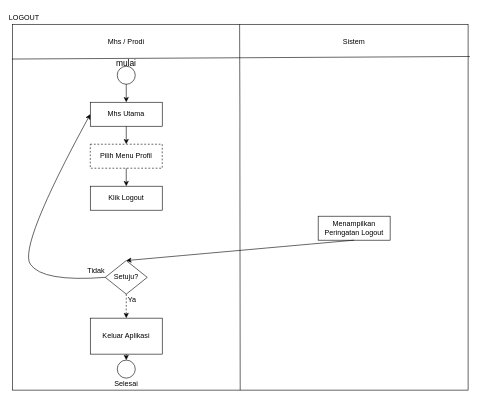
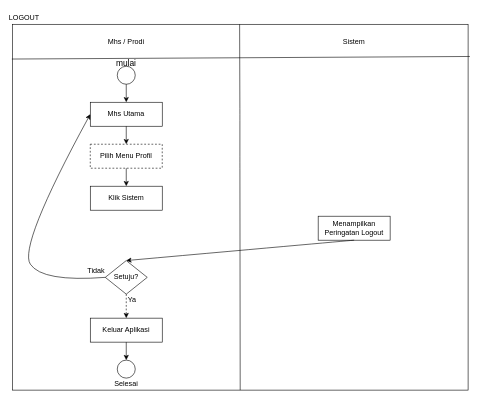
- <mxCell id="13" value="Klik Logout" style="rounded=0;whiteSpace=wrap;html=1;" vertex="1" parent="1"><mxGeometry x="150" y="310" width="120" height="40" as="geometry" /></mxCell>
+ <mxCell id="13" value="Klik Sistem" style="rounded=0;whiteSpace=wrap;html=1;" vertex="1" parent="1"><mxGeometry x="150" y="310" width="120" height="40" as="geometry" /></mxCell>
- <mxCell id="21" value="Keluar Aplikasi" style="rounded=0;whiteSpace=wrap;html=1;" vertex="1" parent="1"><mxGeometry x="150" y="530" width="120" height="60" as="geometry" /></mxCell>
+ <mxCell id="21" value="Keluar Aplikasi" style="rounded=0;whiteSpace=wrap;html=1;" vertex="1" parent="1"><mxGeometry x="150" y="530" width="120" height="40" as="geometry" /></mxCell>
